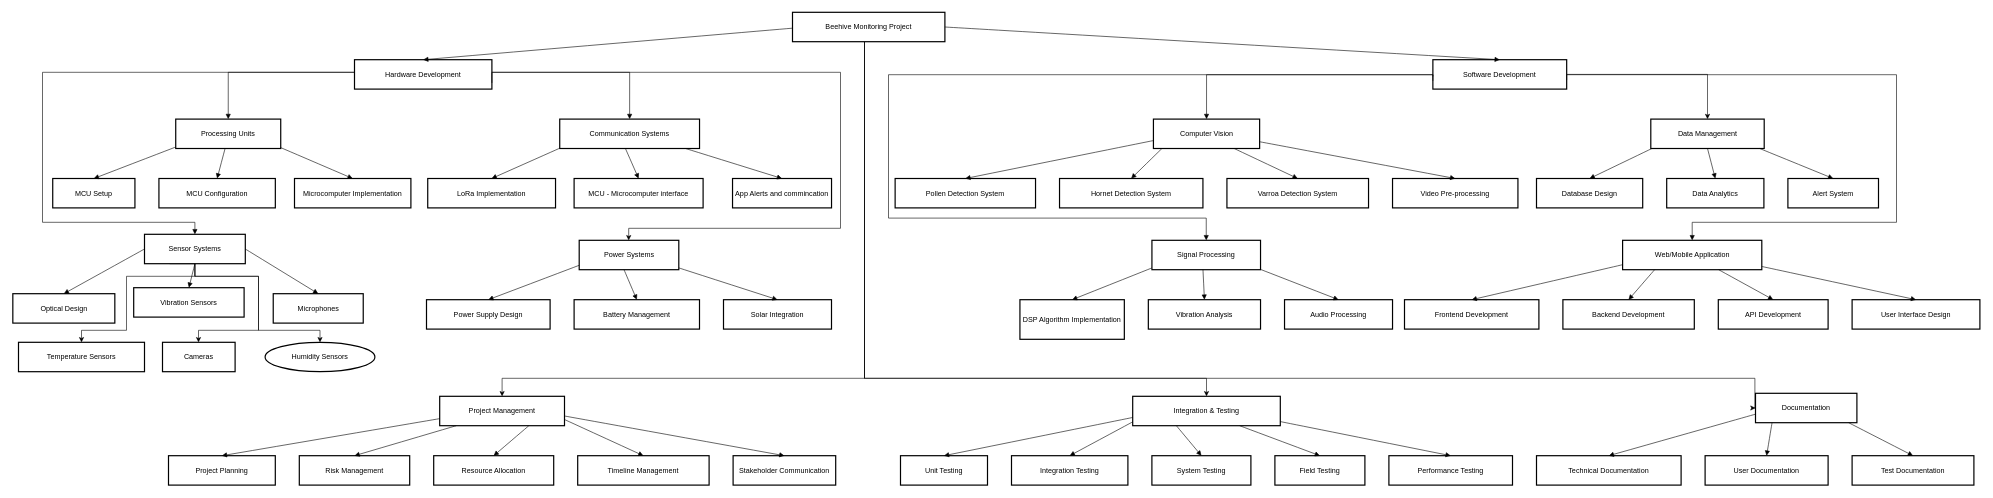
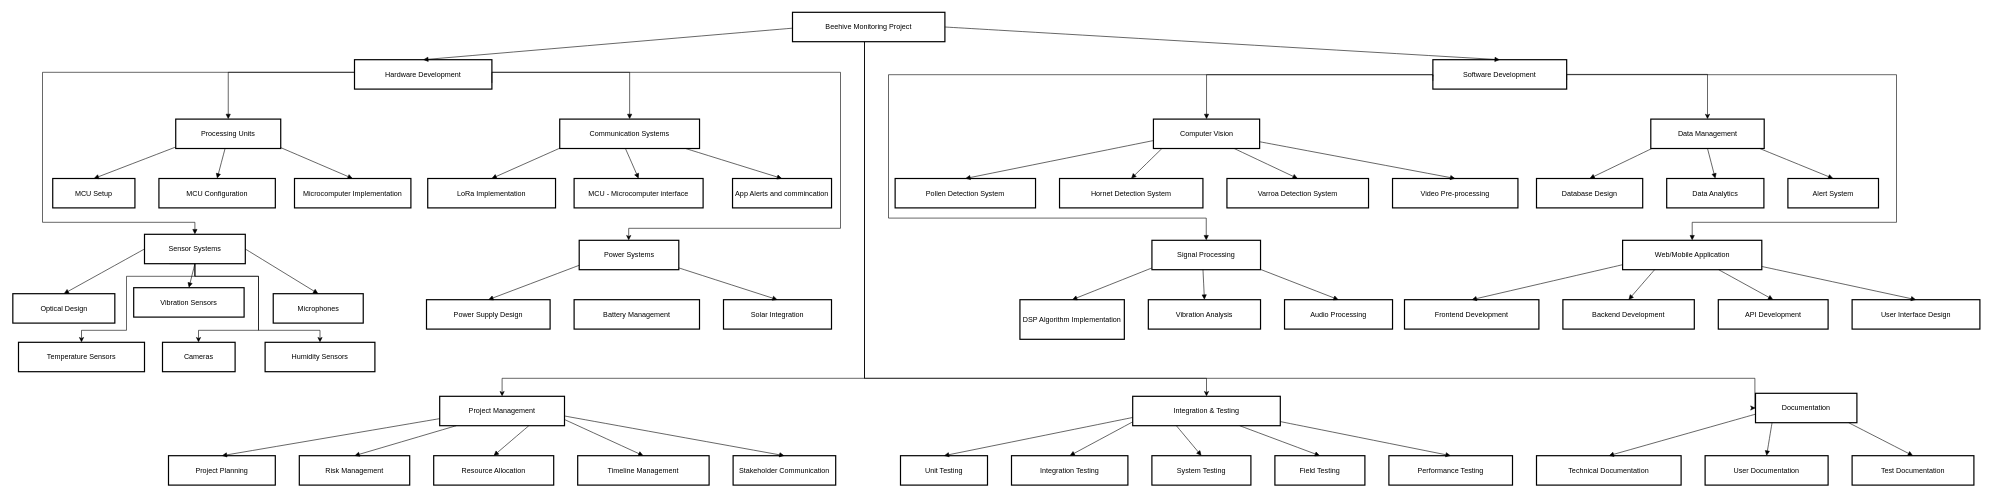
- <mxCell id="86" value="" style="curved=1;startArrow=none;endArrow=block;exitX=0.45;exitY=1;entryX=0.5;entryY=0.01;rounded=0;" edge="1" parent="1" source="24" target="38"><mxGeometry relative="1" as="geometry" /></mxCell>
- <mxCell id="30" value="Humidity Sensors" style="ellipse;whiteSpace=wrap;strokeWidth=2;" vertex="1" parent="1"><mxGeometry x="441" y="570" width="183" height="49" as="geometry" /></mxCell>
+ <mxCell id="30" value="Humidity Sensors" style="whiteSpace=wrap;strokeWidth=2;" vertex="1" parent="1"><mxGeometry x="441" y="570" width="183" height="49" as="geometry" /></mxCell>
